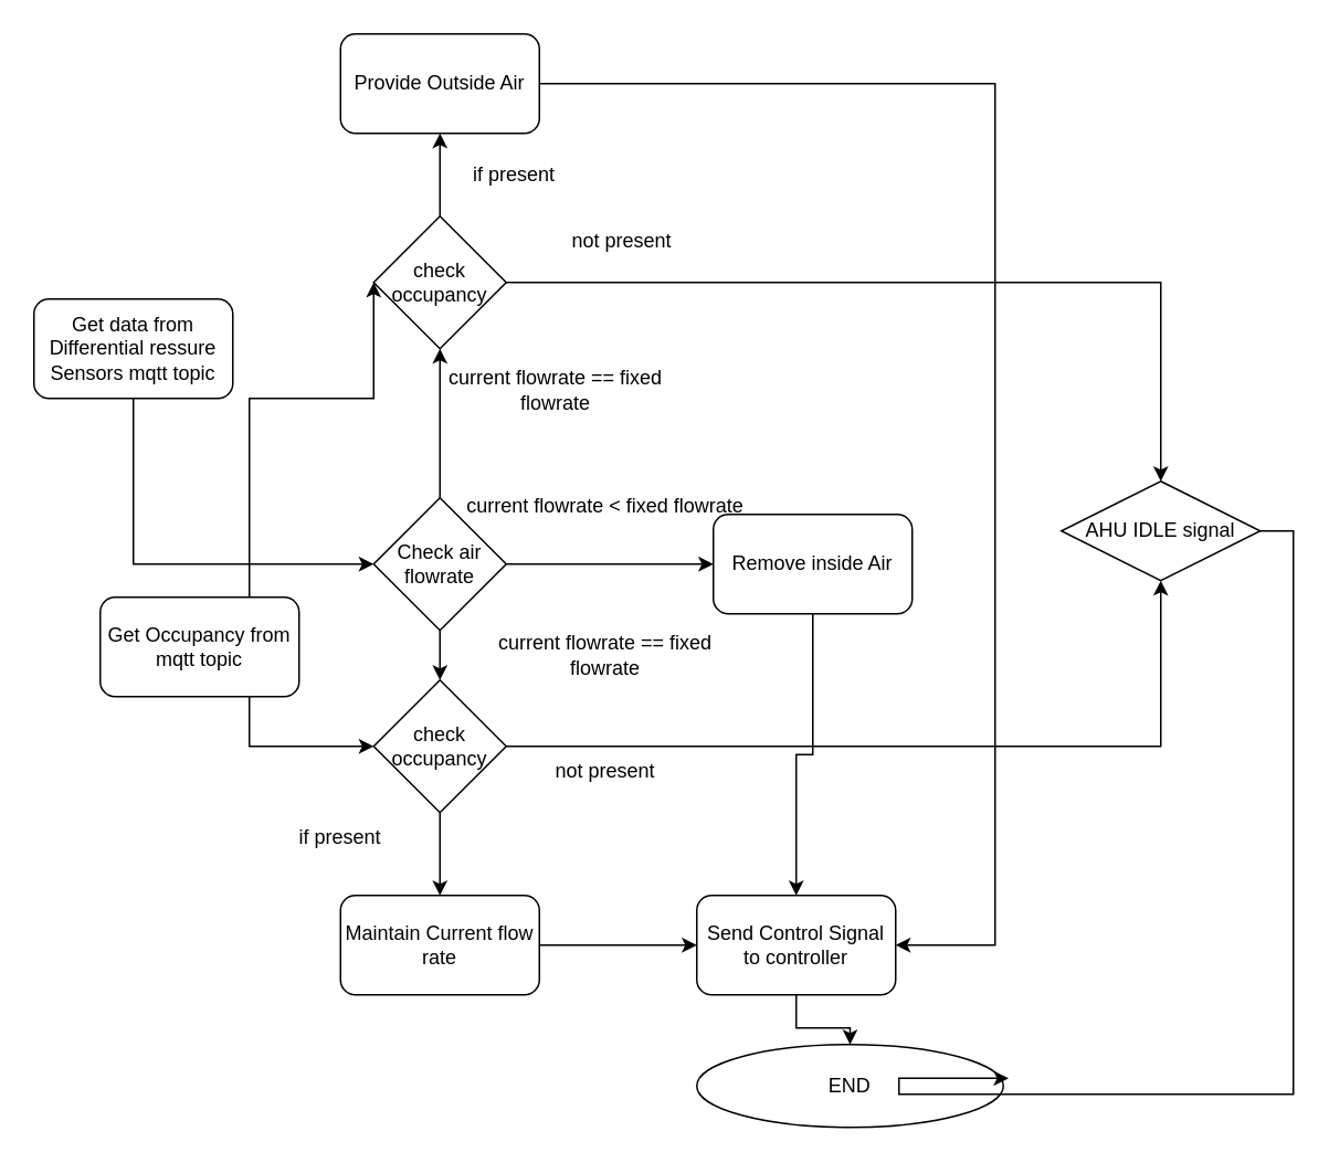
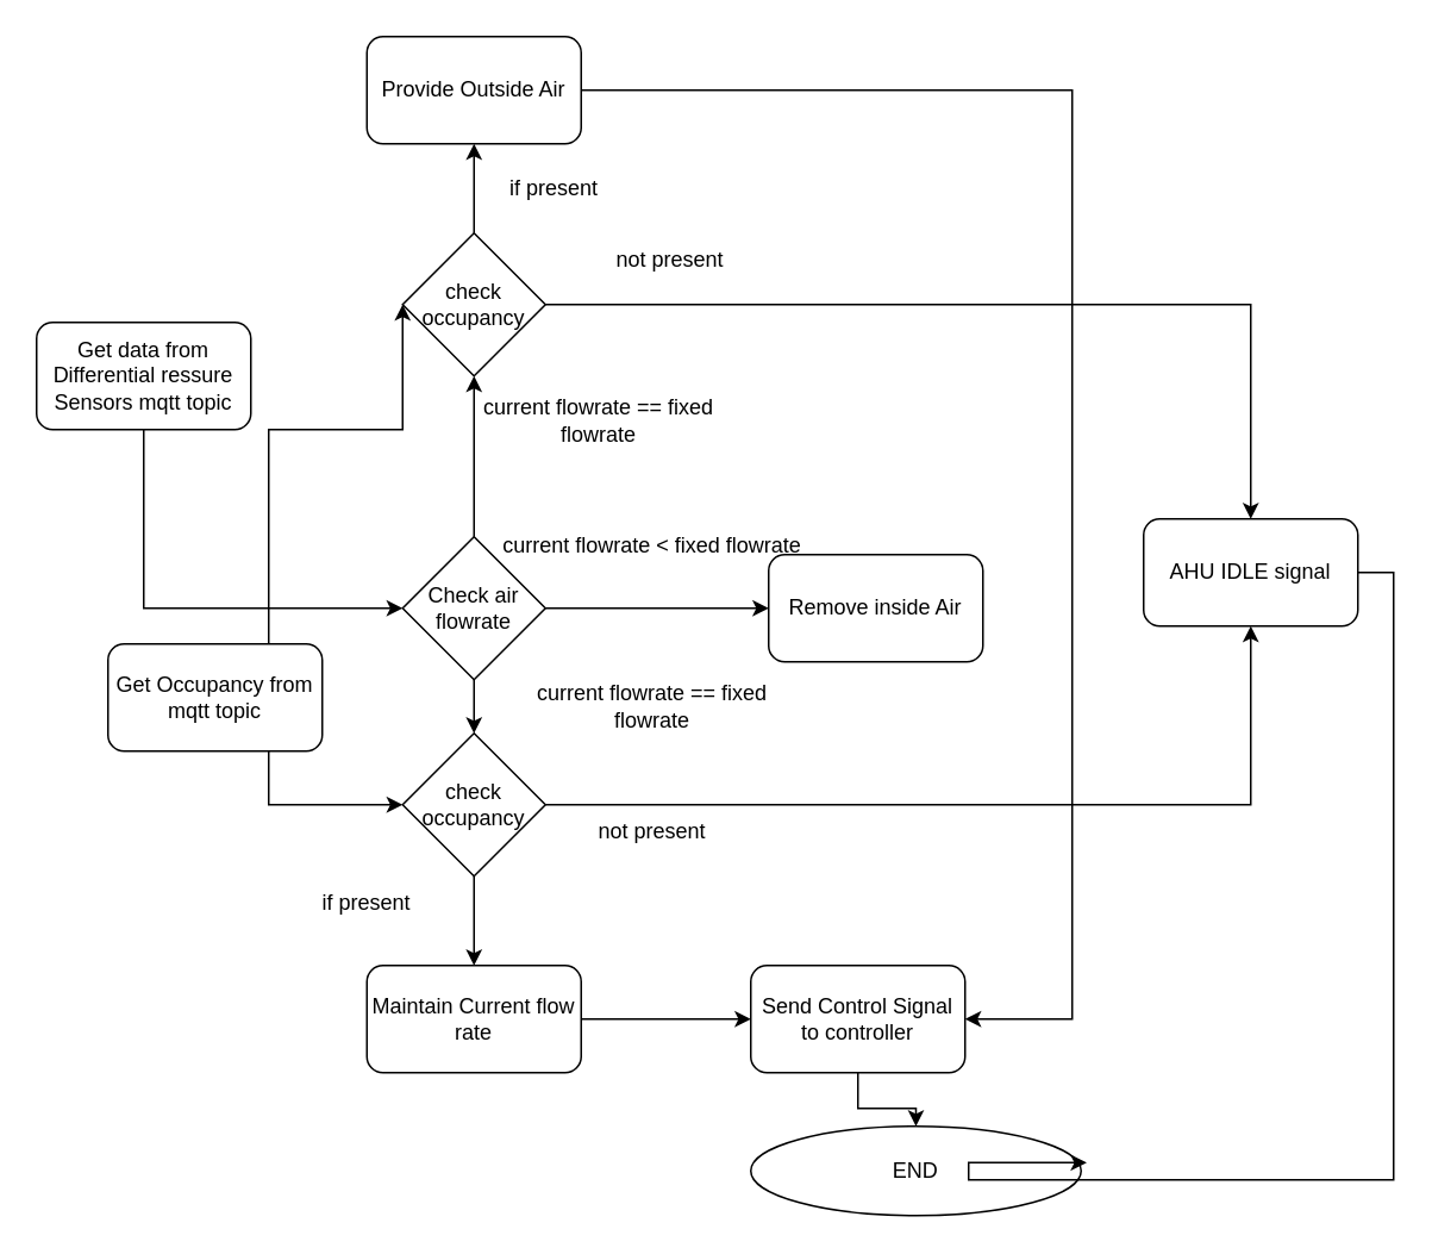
- <mxCell id="30" value="AHU IDLE signal" style="rhombus;whiteSpace=wrap;html=1;" vertex="1" parent="1"><mxGeometry x="640" y="290" width="120" height="60" as="geometry" /></mxCell>
+ <mxCell id="30" value="AHU IDLE signal" style="rounded=1;whiteSpace=wrap;html=1;" vertex="1" parent="1"><mxGeometry x="640" y="290" width="120" height="60" as="geometry" /></mxCell>
- <mxCell id="12" style="edgeStyle=orthogonalEdgeStyle;rounded=0;orthogonalLoop=1;jettySize=auto;html=1;entryX=0.5;entryY=0;entryDx=0;entryDy=0;" edge="1" parent="1" source="13" target="15"><mxGeometry relative="1" as="geometry" /></mxCell>
